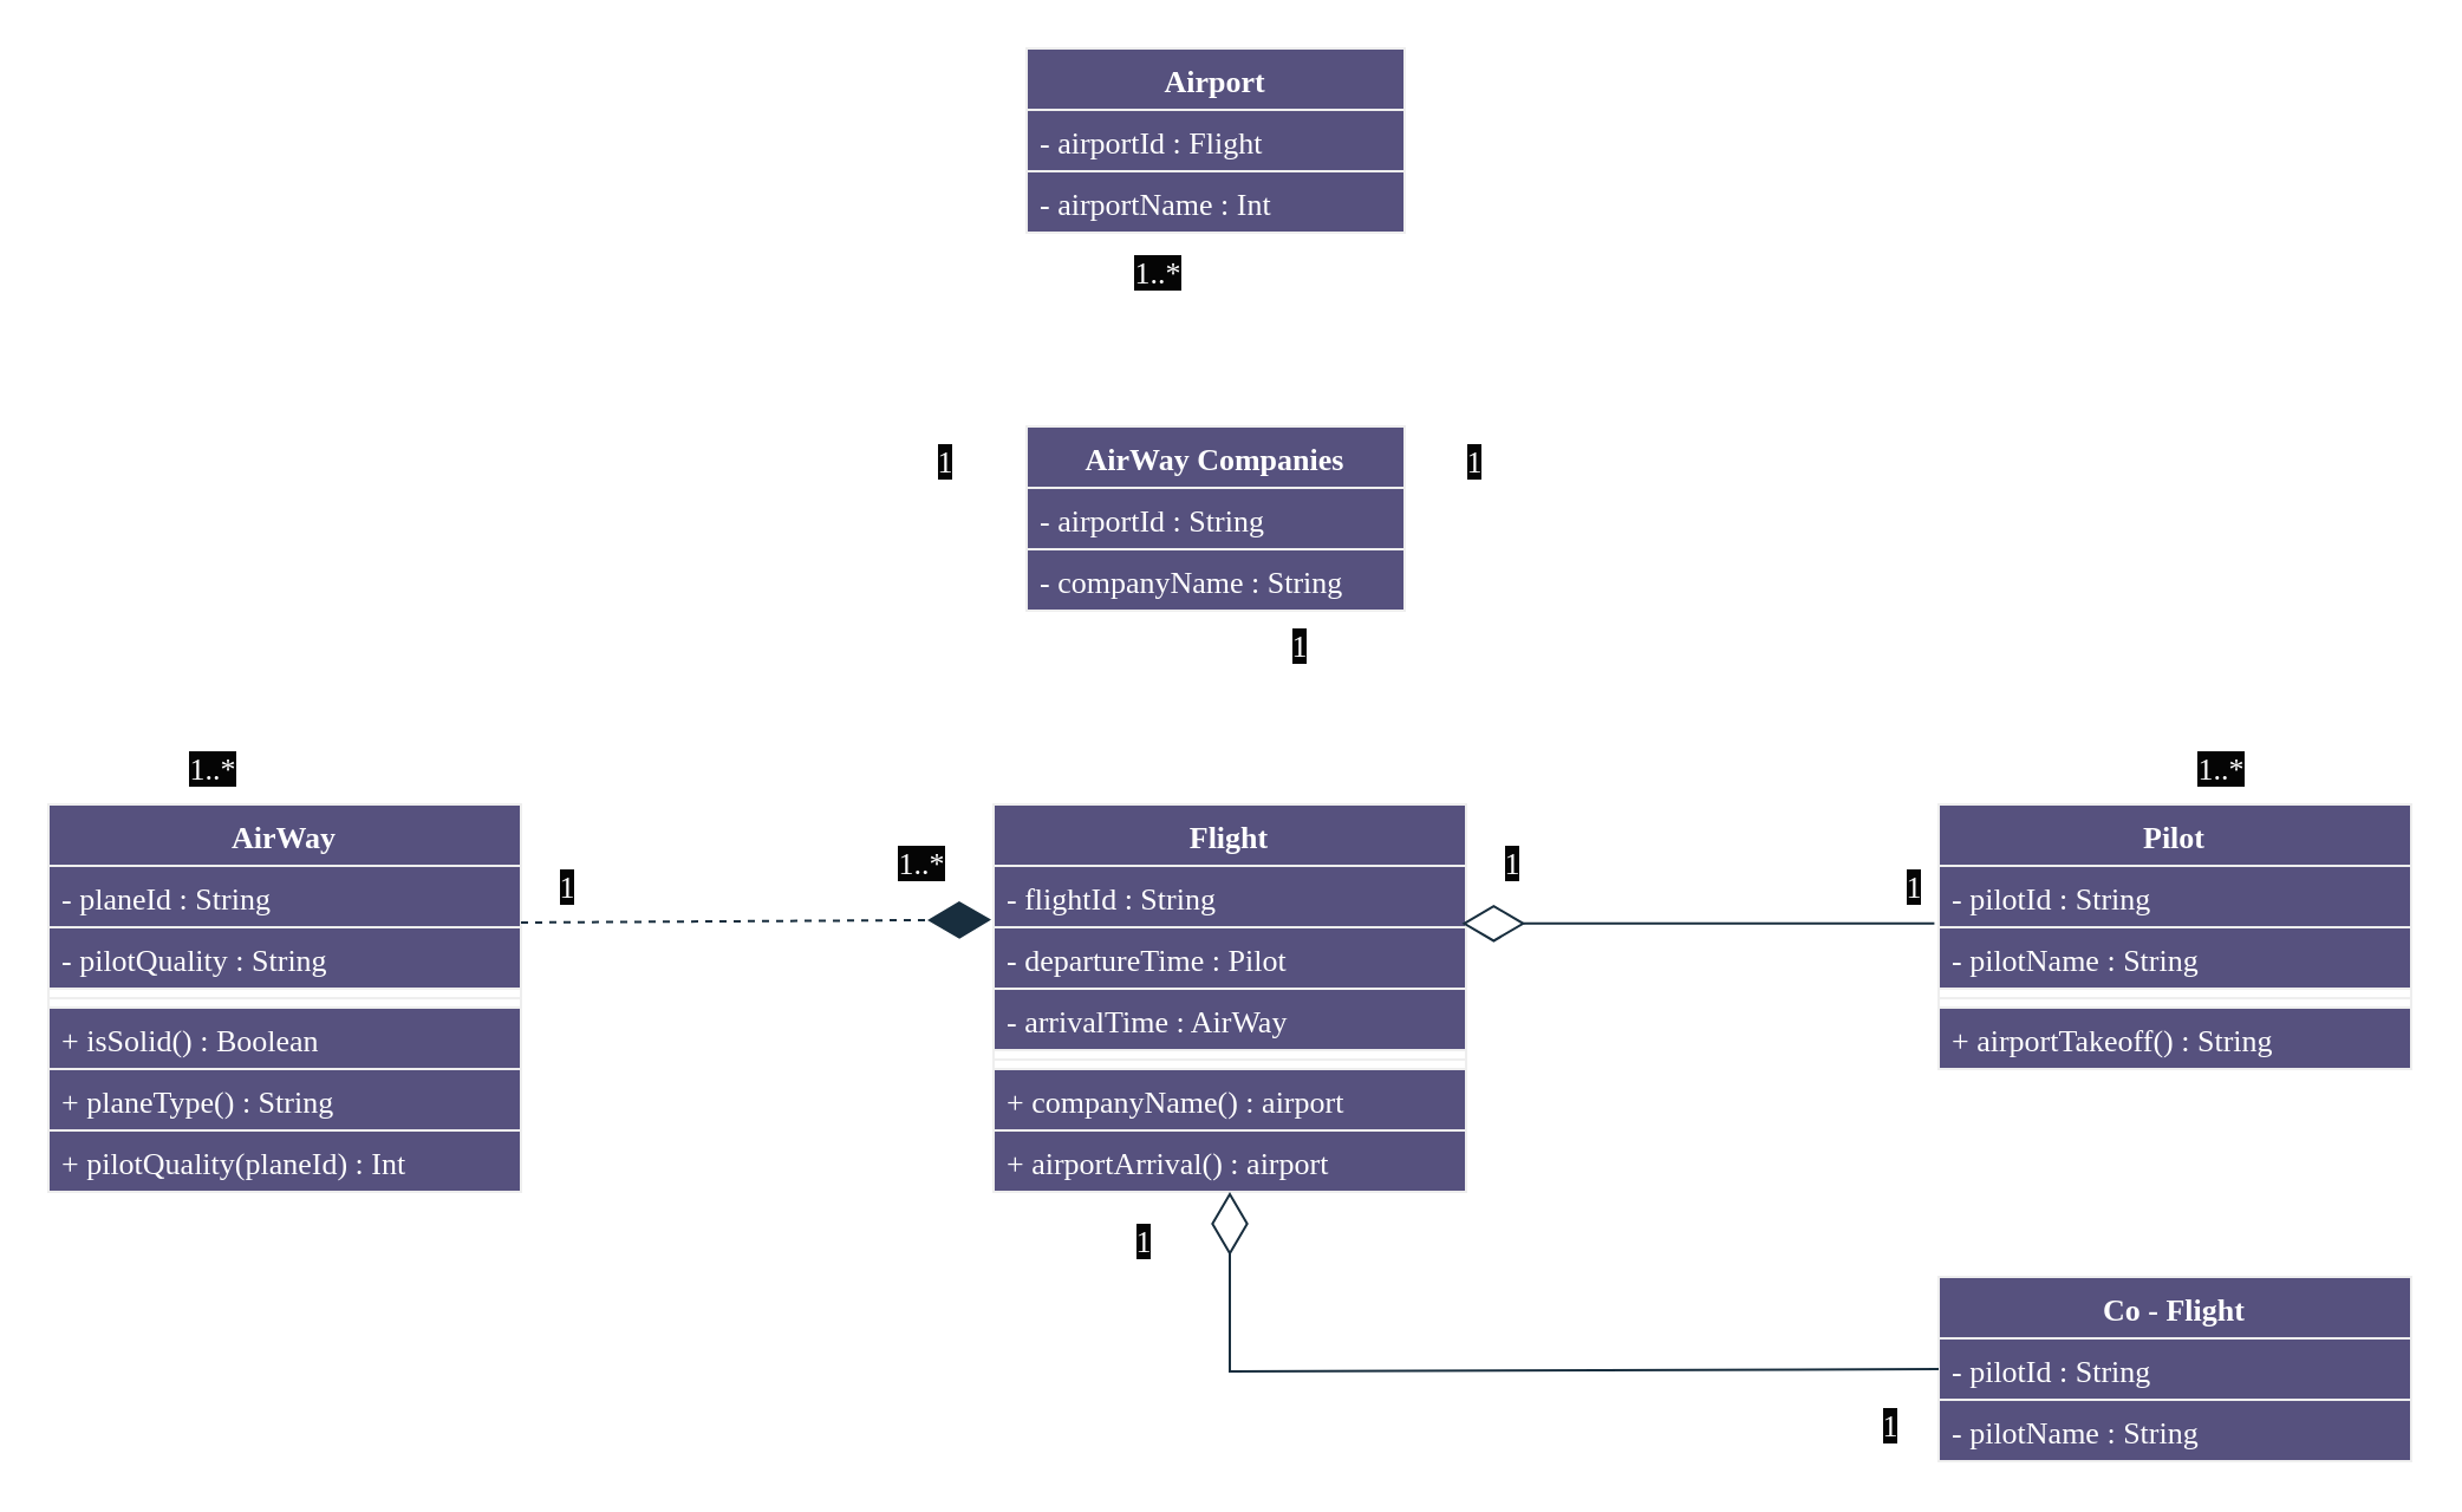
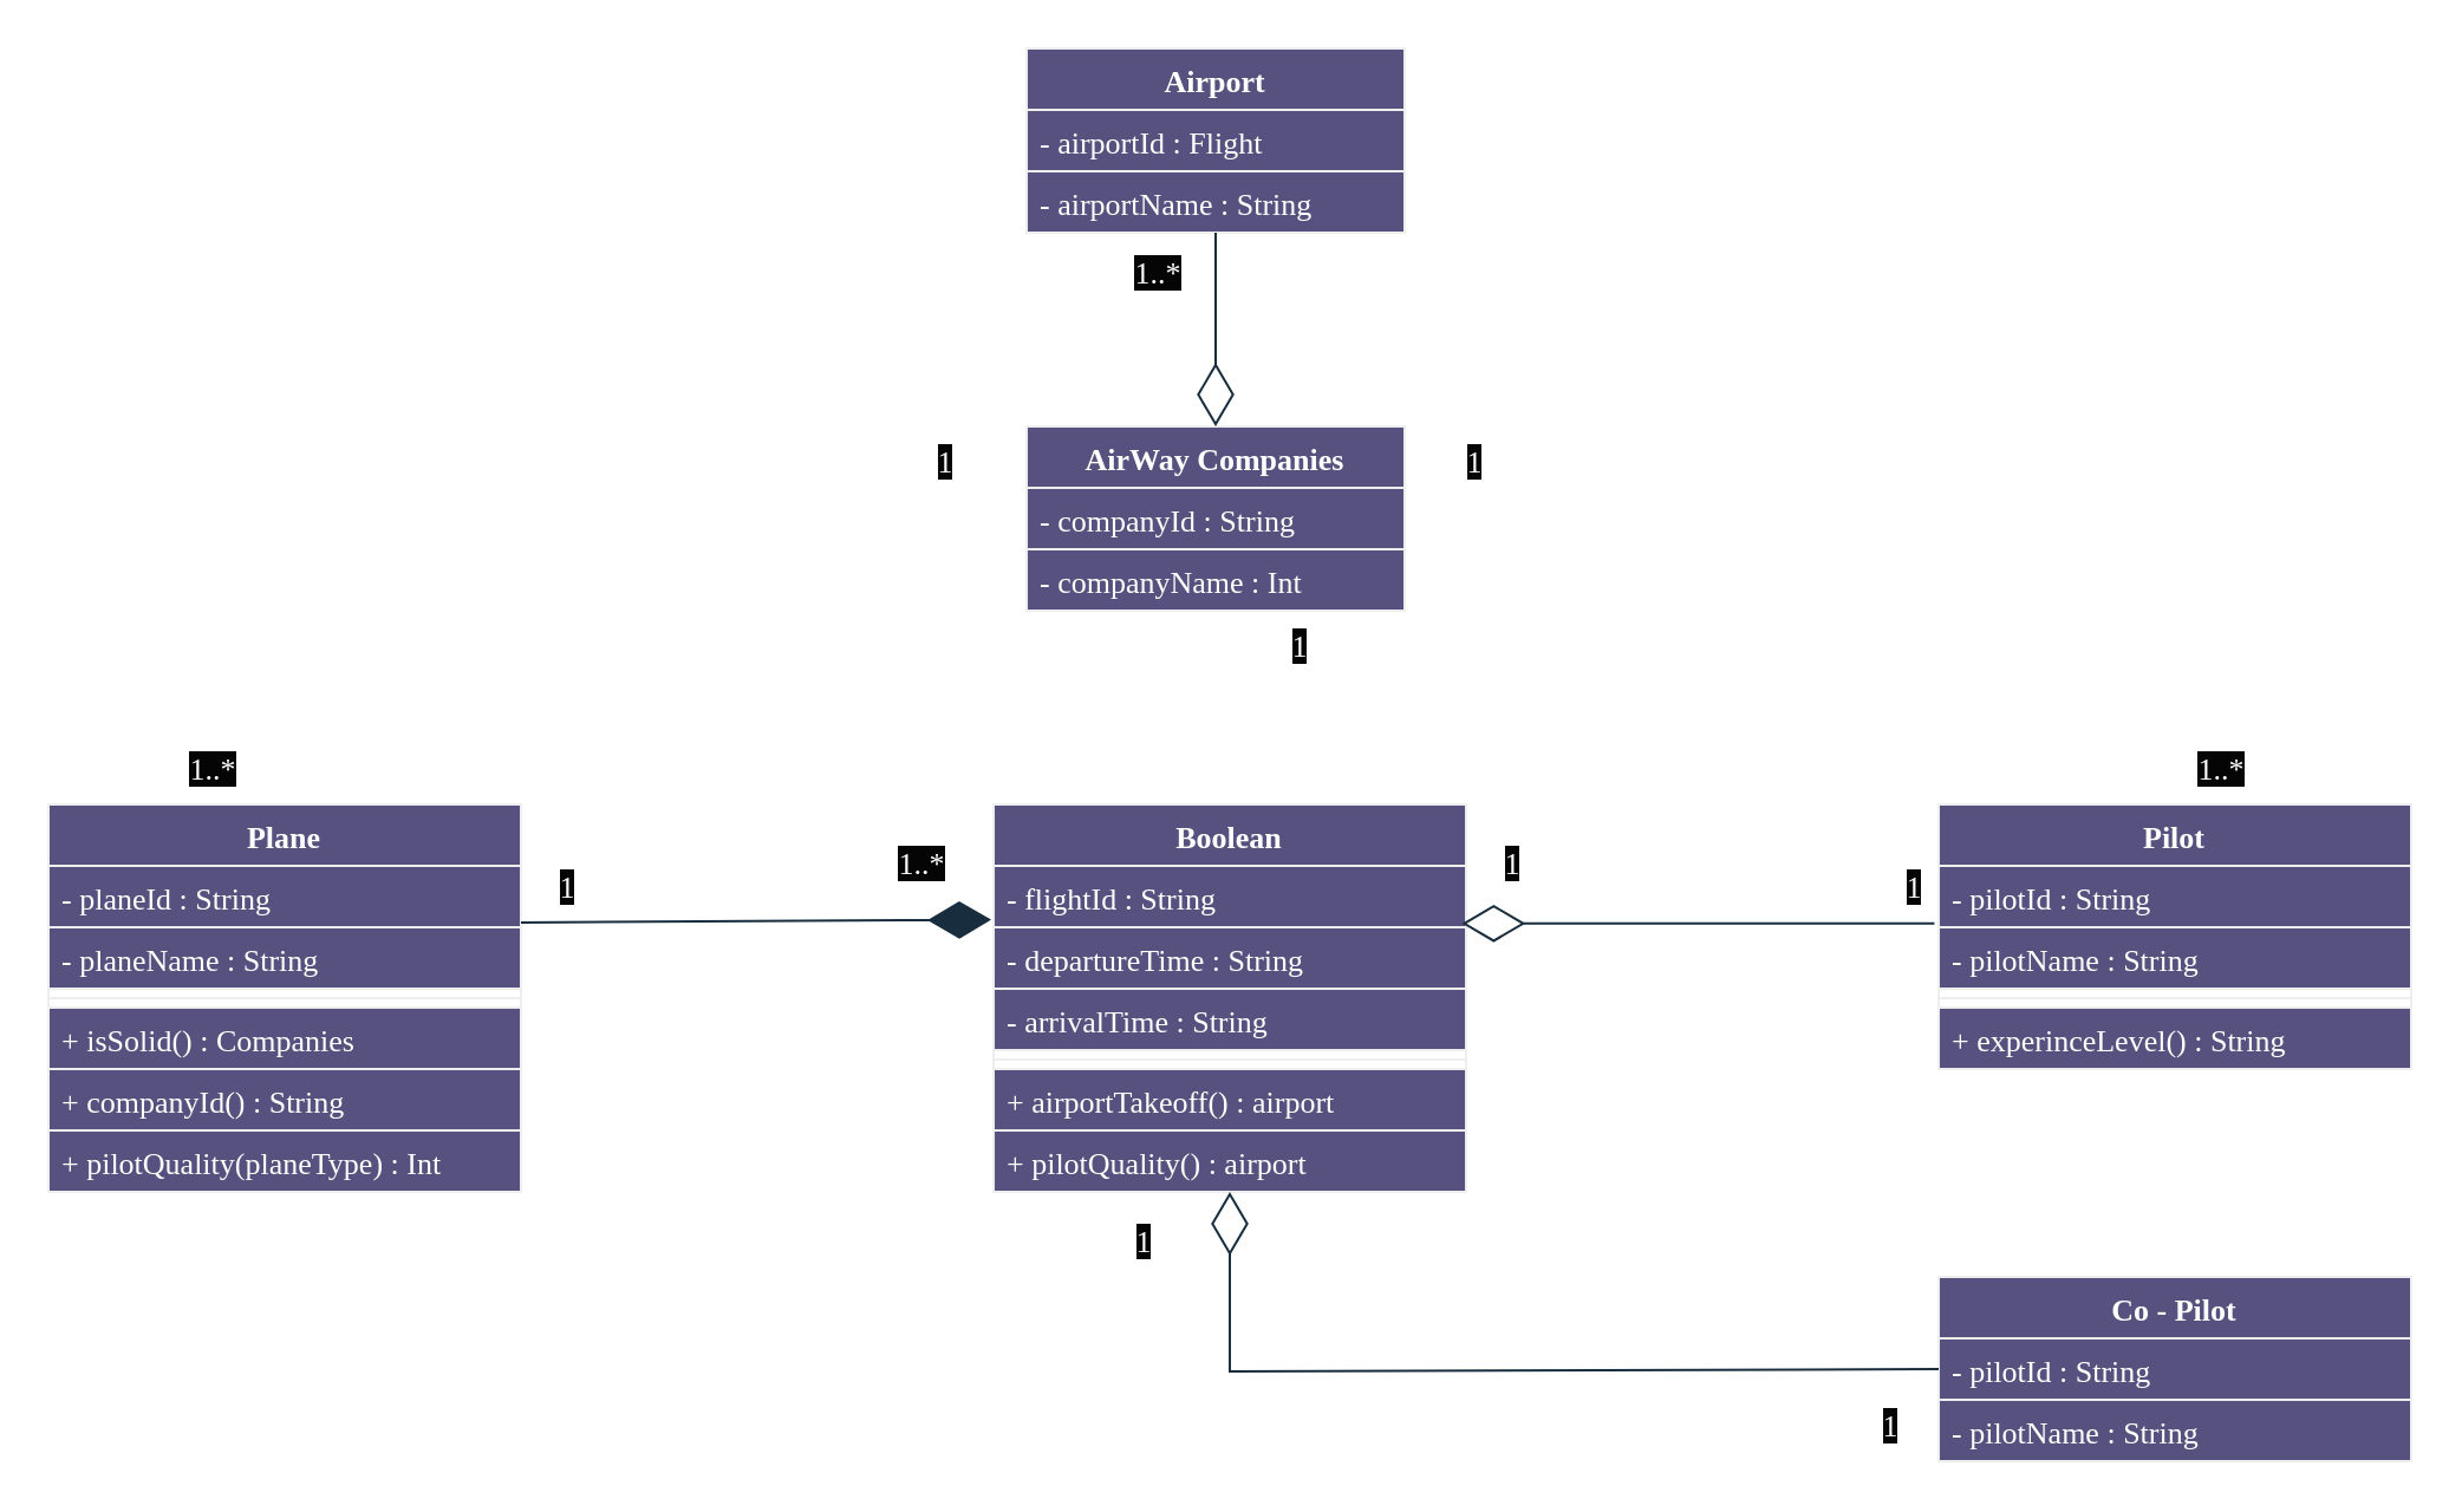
- <mxCell id="4" value="- airportName : Int" style="text;strokeColor=#EEEEEE;fillColor=#56517E;align=left;verticalAlign=top;spacingLeft=4;spacingRight=4;overflow=hidden;rotatable=0;points=[[0,0.5],[1,0.5]];portConstraint=eastwest;fontFamily=Comic Sans MS;fontSize=13;fontColor=#FFFFFF;labelBackgroundColor=none;" vertex="1" parent="2"><mxGeometry y="52" width="160" height="26" as="geometry" /></mxCell>
+ <mxCell id="4" value="- airportName : String" style="text;strokeColor=#EEEEEE;fillColor=#56517E;align=left;verticalAlign=top;spacingLeft=4;spacingRight=4;overflow=hidden;rotatable=0;points=[[0,0.5],[1,0.5]];portConstraint=eastwest;fontFamily=Comic Sans MS;fontSize=13;fontColor=#FFFFFF;labelBackgroundColor=none;" vertex="1" parent="2"><mxGeometry y="52" width="160" height="26" as="geometry" /></mxCell>
+ <mxCell id="33" value="" style="endArrow=diamondThin;endFill=0;endSize=24;html=1;rounded=0;strokeColor=#182E3E;exitX=0.5;exitY=1;exitDx=0;exitDy=0;entryX=0.5;entryY=0;entryDx=0;entryDy=0;" edge="1" parent="1" source="2" target="5"><mxGeometry width="160" relative="1" as="geometry"><mxPoint x="514" y="140" as="sourcePoint" /><mxPoint x="674" y="140" as="targetPoint" /></mxGeometry></mxCell>
- <mxCell id="6" value="- airportId : String" style="text;align=left;verticalAlign=top;spacingLeft=4;spacingRight=4;overflow=hidden;rotatable=0;points=[[0,0.5],[1,0.5]];portConstraint=eastwest;fontFamily=Comic Sans MS;fontSize=13;fillColor=#56517E;fontColor=#FFFFFF;strokeColor=#EEEEEE;labelBackgroundColor=none;" vertex="1" parent="5"><mxGeometry y="26" width="160" height="26" as="geometry" /></mxCell>
+ <mxCell id="6" value="- companyId : String" style="text;align=left;verticalAlign=top;spacingLeft=4;spacingRight=4;overflow=hidden;rotatable=0;points=[[0,0.5],[1,0.5]];portConstraint=eastwest;fontFamily=Comic Sans MS;fontSize=13;fillColor=#56517E;fontColor=#FFFFFF;strokeColor=#EEEEEE;labelBackgroundColor=none;" vertex="1" parent="5"><mxGeometry y="26" width="160" height="26" as="geometry" /></mxCell>
- <mxCell id="7" value="- companyName : String" style="text;strokeColor=#EEEEEE;fillColor=#56517E;align=left;verticalAlign=top;spacingLeft=4;spacingRight=4;overflow=hidden;rotatable=0;points=[[0,0.5],[1,0.5]];portConstraint=eastwest;fontFamily=Comic Sans MS;fontSize=13;fontColor=#FFFFFF;labelBackgroundColor=none;" vertex="1" parent="5"><mxGeometry y="52" width="160" height="26" as="geometry" /></mxCell>
+ <mxCell id="7" value="- companyName : Int" style="text;strokeColor=#EEEEEE;fillColor=#56517E;align=left;verticalAlign=top;spacingLeft=4;spacingRight=4;overflow=hidden;rotatable=0;points=[[0,0.5],[1,0.5]];portConstraint=eastwest;fontFamily=Comic Sans MS;fontSize=13;fontColor=#FFFFFF;labelBackgroundColor=none;" vertex="1" parent="5"><mxGeometry y="52" width="160" height="26" as="geometry" /></mxCell>
- <mxCell id="8" value="AirWay" style="swimlane;fontStyle=1;align=center;verticalAlign=top;childLayout=stackLayout;horizontal=1;startSize=26;horizontalStack=0;resizeParent=1;resizeParentMax=0;resizeLast=0;collapsible=1;marginBottom=0;fontFamily=Comic Sans MS;fontSize=13;fillColor=#56517E;fontColor=#FFFFFF;labelBackgroundColor=none;strokeColor=#EEEEEE;" vertex="1" parent="1"><mxGeometry x="20" y="340" width="200" height="164" as="geometry" /></mxCell>
+ <mxCell id="8" value="Plane" style="swimlane;fontStyle=1;align=center;verticalAlign=top;childLayout=stackLayout;horizontal=1;startSize=26;horizontalStack=0;resizeParent=1;resizeParentMax=0;resizeLast=0;collapsible=1;marginBottom=0;fontFamily=Comic Sans MS;fontSize=13;fillColor=#56517E;fontColor=#FFFFFF;labelBackgroundColor=none;strokeColor=#EEEEEE;" vertex="1" parent="1"><mxGeometry x="20" y="340" width="200" height="164" as="geometry" /></mxCell>
- <mxCell id="15" value="Flight" style="swimlane;fontStyle=1;align=center;verticalAlign=top;childLayout=stackLayout;horizontal=1;startSize=26;horizontalStack=0;resizeParent=1;resizeParentMax=0;resizeLast=0;collapsible=1;marginBottom=0;fontFamily=Comic Sans MS;fontSize=13;fillColor=#56517E;fontColor=#FFFFFF;labelBackgroundColor=none;strokeColor=#EEEEEE;" vertex="1" parent="1"><mxGeometry x="420" y="340" width="200" height="164" as="geometry" /></mxCell>
+ <mxCell id="15" value="Boolean" style="swimlane;fontStyle=1;align=center;verticalAlign=top;childLayout=stackLayout;horizontal=1;startSize=26;horizontalStack=0;resizeParent=1;resizeParentMax=0;resizeLast=0;collapsible=1;marginBottom=0;fontFamily=Comic Sans MS;fontSize=13;fillColor=#56517E;fontColor=#FFFFFF;labelBackgroundColor=none;strokeColor=#EEEEEE;" vertex="1" parent="1"><mxGeometry x="420" y="340" width="200" height="164" as="geometry" /></mxCell>
- <mxCell id="32" value="" style="endArrow=diamondThin;endFill=1;endSize=24;html=1;rounded=0;strokeColor=#182E3E;exitX=1;exitY=0.923;exitDx=0;exitDy=0;exitPerimeter=0;entryX=-0.005;entryY=0.877;entryDx=0;entryDy=0;entryPerimeter=0;dashed=1;" edge="1" parent="1" source="9" target="16"><mxGeometry width="160" relative="1" as="geometry"><mxPoint x="240" y="390" as="sourcePoint" /><mxPoint x="400" y="390" as="targetPoint" /></mxGeometry></mxCell>
+ <mxCell id="32" value="" style="endArrow=diamondThin;endFill=1;endSize=24;html=1;rounded=0;strokeColor=#182E3E;exitX=1;exitY=0.923;exitDx=0;exitDy=0;exitPerimeter=0;entryX=-0.005;entryY=0.877;entryDx=0;entryDy=0;entryPerimeter=0;" edge="1" parent="1" source="9" target="16"><mxGeometry width="160" relative="1" as="geometry"><mxPoint x="240" y="390" as="sourcePoint" /><mxPoint x="400" y="390" as="targetPoint" /></mxGeometry></mxCell>
- <mxCell id="10" value="- pilotQuality : String" style="text;strokeColor=#EEEEEE;fillColor=#56517E;align=left;verticalAlign=top;spacingLeft=4;spacingRight=4;overflow=hidden;rotatable=0;points=[[0,0.5],[1,0.5]];portConstraint=eastwest;fontSize=13;fontFamily=Comic Sans MS;fontColor=#FFFFFF;labelBackgroundColor=none;" vertex="1" parent="8"><mxGeometry y="52" width="200" height="26" as="geometry" /></mxCell>
+ <mxCell id="10" value="- planeName : String" style="text;strokeColor=#EEEEEE;fillColor=#56517E;align=left;verticalAlign=top;spacingLeft=4;spacingRight=4;overflow=hidden;rotatable=0;points=[[0,0.5],[1,0.5]];portConstraint=eastwest;fontSize=13;fontFamily=Comic Sans MS;fontColor=#FFFFFF;labelBackgroundColor=none;" vertex="1" parent="8"><mxGeometry y="52" width="200" height="26" as="geometry" /></mxCell>
- <mxCell id="17" value="- departureTime : Pilot" style="text;strokeColor=#EEEEEE;fillColor=#56517E;align=left;verticalAlign=top;spacingLeft=4;spacingRight=4;overflow=hidden;rotatable=0;points=[[0,0.5],[1,0.5]];portConstraint=eastwest;fontSize=13;fontFamily=Comic Sans MS;fontColor=#FFFFFF;labelBackgroundColor=none;" vertex="1" parent="15"><mxGeometry y="52" width="200" height="26" as="geometry" /></mxCell>
+ <mxCell id="17" value="- departureTime : String" style="text;strokeColor=#EEEEEE;fillColor=#56517E;align=left;verticalAlign=top;spacingLeft=4;spacingRight=4;overflow=hidden;rotatable=0;points=[[0,0.5],[1,0.5]];portConstraint=eastwest;fontSize=13;fontFamily=Comic Sans MS;fontColor=#FFFFFF;labelBackgroundColor=none;" vertex="1" parent="15"><mxGeometry y="52" width="200" height="26" as="geometry" /></mxCell>
- <mxCell id="18" value="- arrivalTime : AirWay" style="text;strokeColor=#EEEEEE;fillColor=#56517E;align=left;verticalAlign=top;spacingLeft=4;spacingRight=4;overflow=hidden;rotatable=0;points=[[0,0.5],[1,0.5]];portConstraint=eastwest;fontSize=13;fontFamily=Comic Sans MS;fontColor=#FFFFFF;labelBackgroundColor=none;" vertex="1" parent="15"><mxGeometry y="78" width="200" height="26" as="geometry" /></mxCell>
+ <mxCell id="18" value="- arrivalTime : String" style="text;strokeColor=#EEEEEE;fillColor=#56517E;align=left;verticalAlign=top;spacingLeft=4;spacingRight=4;overflow=hidden;rotatable=0;points=[[0,0.5],[1,0.5]];portConstraint=eastwest;fontSize=13;fontFamily=Comic Sans MS;fontColor=#FFFFFF;labelBackgroundColor=none;" vertex="1" parent="15"><mxGeometry y="78" width="200" height="26" as="geometry" /></mxCell>
- <mxCell id="12" value="+ isSolid() : Boolean" style="text;strokeColor=#EEEEEE;fillColor=#56517E;align=left;verticalAlign=top;spacingLeft=4;spacingRight=4;overflow=hidden;rotatable=0;points=[[0,0.5],[1,0.5]];portConstraint=eastwest;fontSize=13;fontFamily=Comic Sans MS;fontColor=#FFFFFF;labelBackgroundColor=none;" vertex="1" parent="8"><mxGeometry y="86" width="200" height="26" as="geometry" /></mxCell>
+ <mxCell id="12" value="+ isSolid() : Companies" style="text;strokeColor=#EEEEEE;fillColor=#56517E;align=left;verticalAlign=top;spacingLeft=4;spacingRight=4;overflow=hidden;rotatable=0;points=[[0,0.5],[1,0.5]];portConstraint=eastwest;fontSize=13;fontFamily=Comic Sans MS;fontColor=#FFFFFF;labelBackgroundColor=none;" vertex="1" parent="8"><mxGeometry y="86" width="200" height="26" as="geometry" /></mxCell>
- <mxCell id="26" value="+ airportTakeoff() : String" style="text;strokeColor=#EEEEEE;fillColor=#56517E;align=left;verticalAlign=top;spacingLeft=4;spacingRight=4;overflow=hidden;rotatable=0;points=[[0,0.5],[1,0.5]];portConstraint=eastwest;fontSize=13;fontFamily=Comic Sans MS;fontColor=#FFFFFF;labelBackgroundColor=none;" vertex="1" parent="22"><mxGeometry y="86" width="200" height="26" as="geometry" /></mxCell>
+ <mxCell id="26" value="+ experinceLevel() : String" style="text;strokeColor=#EEEEEE;fillColor=#56517E;align=left;verticalAlign=top;spacingLeft=4;spacingRight=4;overflow=hidden;rotatable=0;points=[[0,0.5],[1,0.5]];portConstraint=eastwest;fontSize=13;fontFamily=Comic Sans MS;fontColor=#FFFFFF;labelBackgroundColor=none;" vertex="1" parent="22"><mxGeometry y="86" width="200" height="26" as="geometry" /></mxCell>
- <mxCell id="13" value="+ planeType() : String" style="text;strokeColor=#EEEEEE;fillColor=#56517E;align=left;verticalAlign=top;spacingLeft=4;spacingRight=4;overflow=hidden;rotatable=0;points=[[0,0.5],[1,0.5]];portConstraint=eastwest;fontSize=13;fontFamily=Comic Sans MS;fontColor=#FFFFFF;labelBackgroundColor=none;" vertex="1" parent="8"><mxGeometry y="112" width="200" height="26" as="geometry" /></mxCell>
+ <mxCell id="13" value="+ companyId() : String" style="text;strokeColor=#EEEEEE;fillColor=#56517E;align=left;verticalAlign=top;spacingLeft=4;spacingRight=4;overflow=hidden;rotatable=0;points=[[0,0.5],[1,0.5]];portConstraint=eastwest;fontSize=13;fontFamily=Comic Sans MS;fontColor=#FFFFFF;labelBackgroundColor=none;" vertex="1" parent="8"><mxGeometry y="112" width="200" height="26" as="geometry" /></mxCell>
- <mxCell id="20" value="+ companyName() : airport" style="text;strokeColor=#EEEEEE;fillColor=#56517E;align=left;verticalAlign=top;spacingLeft=4;spacingRight=4;overflow=hidden;rotatable=0;points=[[0,0.5],[1,0.5]];portConstraint=eastwest;fontSize=13;fontFamily=Comic Sans MS;fontColor=#FFFFFF;labelBackgroundColor=none;" vertex="1" parent="15"><mxGeometry y="112" width="200" height="26" as="geometry" /></mxCell>
+ <mxCell id="20" value="+ airportTakeoff() : airport" style="text;strokeColor=#EEEEEE;fillColor=#56517E;align=left;verticalAlign=top;spacingLeft=4;spacingRight=4;overflow=hidden;rotatable=0;points=[[0,0.5],[1,0.5]];portConstraint=eastwest;fontSize=13;fontFamily=Comic Sans MS;fontColor=#FFFFFF;labelBackgroundColor=none;" vertex="1" parent="15"><mxGeometry y="112" width="200" height="26" as="geometry" /></mxCell>
- <mxCell id="14" value="+ pilotQuality(planeId) : Int" style="text;strokeColor=#EEEEEE;fillColor=#56517E;align=left;verticalAlign=top;spacingLeft=4;spacingRight=4;overflow=hidden;rotatable=0;points=[[0,0.5],[1,0.5]];portConstraint=eastwest;fontSize=13;fontFamily=Comic Sans MS;fontColor=#FFFFFF;labelBackgroundColor=none;" vertex="1" parent="8"><mxGeometry y="138" width="200" height="26" as="geometry" /></mxCell>
+ <mxCell id="14" value="+ pilotQuality(planeType) : Int" style="text;strokeColor=#EEEEEE;fillColor=#56517E;align=left;verticalAlign=top;spacingLeft=4;spacingRight=4;overflow=hidden;rotatable=0;points=[[0,0.5],[1,0.5]];portConstraint=eastwest;fontSize=13;fontFamily=Comic Sans MS;fontColor=#FFFFFF;labelBackgroundColor=none;" vertex="1" parent="8"><mxGeometry y="138" width="200" height="26" as="geometry" /></mxCell>
- <mxCell id="21" value="+ airportArrival() : airport" style="text;strokeColor=#EEEEEE;fillColor=#56517E;align=left;verticalAlign=top;spacingLeft=4;spacingRight=4;overflow=hidden;rotatable=0;points=[[0,0.5],[1,0.5]];portConstraint=eastwest;fontSize=13;fontFamily=Comic Sans MS;fontColor=#FFFFFF;labelBackgroundColor=none;" vertex="1" parent="15"><mxGeometry y="138" width="200" height="26" as="geometry" /></mxCell>
+ <mxCell id="21" value="+ pilotQuality() : airport" style="text;strokeColor=#EEEEEE;fillColor=#56517E;align=left;verticalAlign=top;spacingLeft=4;spacingRight=4;overflow=hidden;rotatable=0;points=[[0,0.5],[1,0.5]];portConstraint=eastwest;fontSize=13;fontFamily=Comic Sans MS;fontColor=#FFFFFF;labelBackgroundColor=none;" vertex="1" parent="15"><mxGeometry y="138" width="200" height="26" as="geometry" /></mxCell>
- <mxCell id="27" value="Co - Flight" style="swimlane;fontStyle=1;align=center;verticalAlign=top;childLayout=stackLayout;horizontal=1;startSize=26;horizontalStack=0;resizeParent=1;resizeParentMax=0;resizeLast=0;collapsible=1;marginBottom=0;fontFamily=Comic Sans MS;fontSize=13;fillColor=#56517E;fontColor=#FFFFFF;labelBackgroundColor=none;strokeColor=#EEEEEE;" vertex="1" parent="1"><mxGeometry x="820" y="540" width="200" height="78" as="geometry" /></mxCell>
+ <mxCell id="27" value="Co - Pilot" style="swimlane;fontStyle=1;align=center;verticalAlign=top;childLayout=stackLayout;horizontal=1;startSize=26;horizontalStack=0;resizeParent=1;resizeParentMax=0;resizeLast=0;collapsible=1;marginBottom=0;fontFamily=Comic Sans MS;fontSize=13;fillColor=#56517E;fontColor=#FFFFFF;labelBackgroundColor=none;strokeColor=#EEEEEE;" vertex="1" parent="1"><mxGeometry x="820" y="540" width="200" height="78" as="geometry" /></mxCell>
